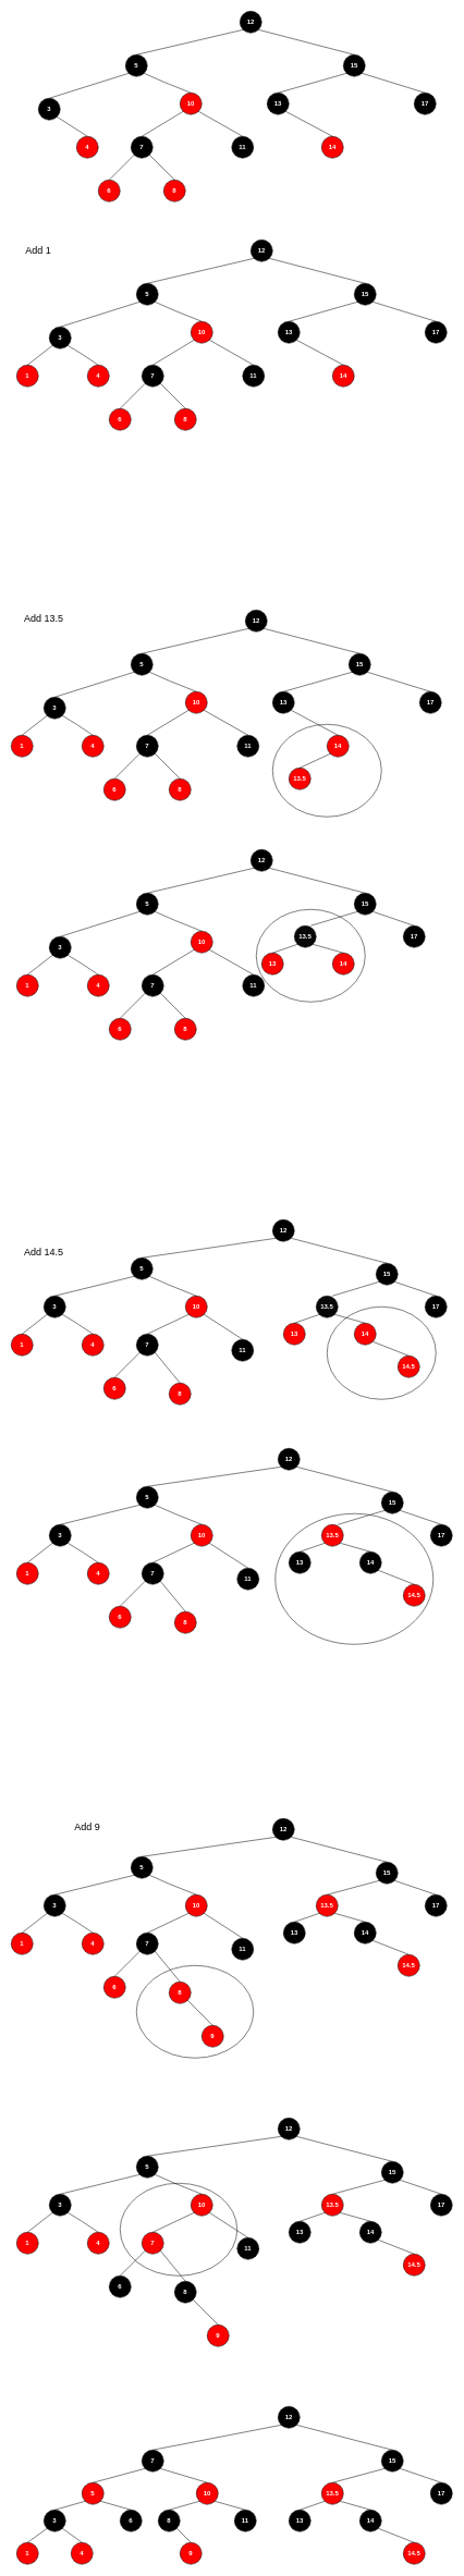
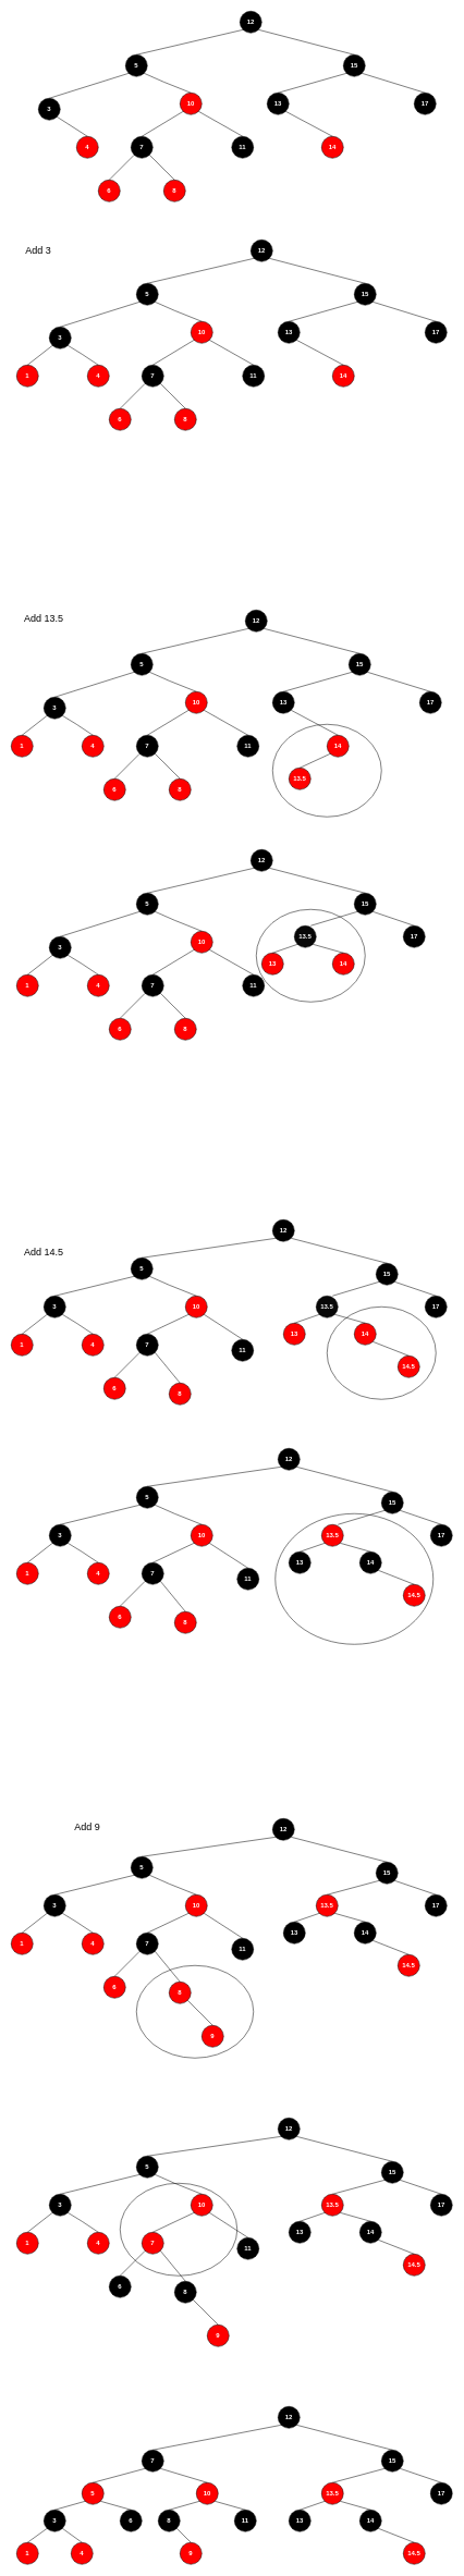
- <mxCell id="267" value="Add 1" style="text;html=1;align=center;verticalAlign=middle;whiteSpace=wrap;rounded=0;fontSize=18;" vertex="1" parent="1"><mxGeometry x="40" y="445" width="60" height="30" as="geometry" /></mxCell>
+ <mxCell id="267" value="Add 3" style="text;html=1;align=center;verticalAlign=middle;whiteSpace=wrap;rounded=0;fontSize=18;" vertex="1" parent="1"><mxGeometry x="40" y="445" width="60" height="30" as="geometry" /></mxCell>
